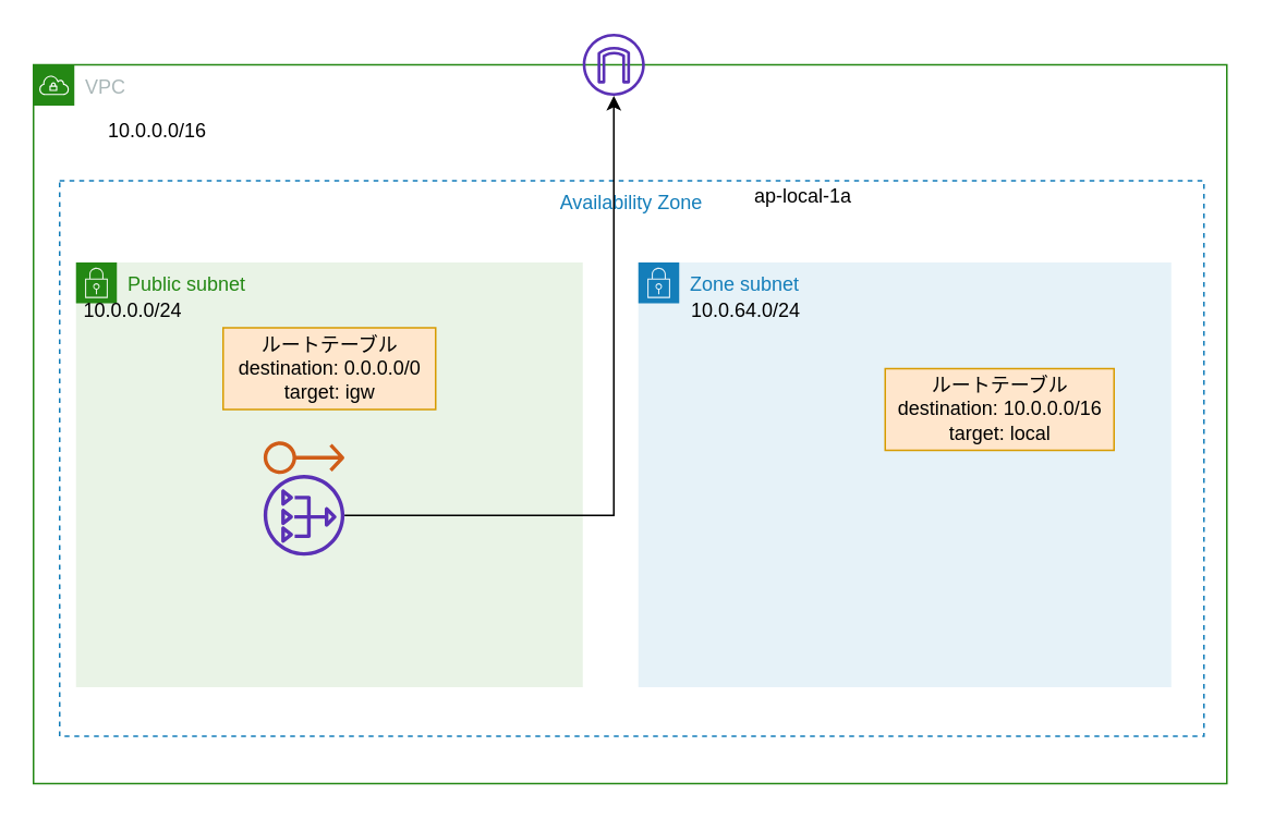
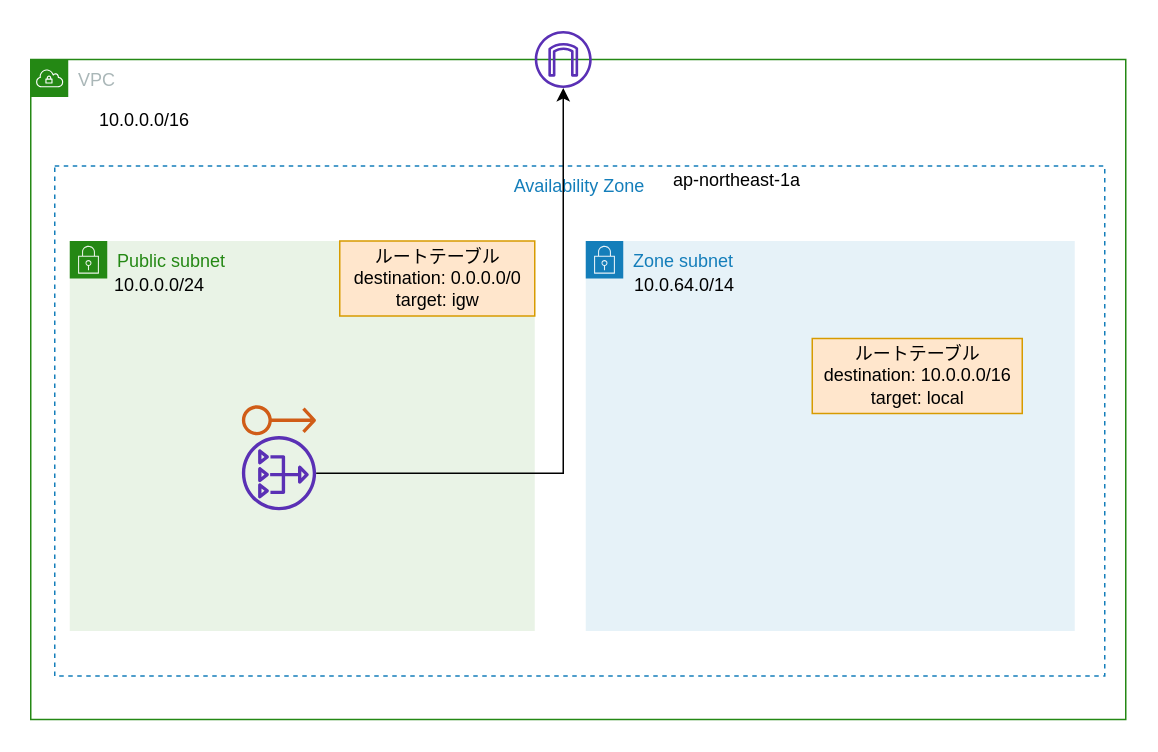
- <mxCell id="6" value="ap-local-1a" style="text;html=1;strokeColor=none;fillColor=none;align=center;verticalAlign=middle;whiteSpace=wrap;rounded=0;" vertex="1" parent="1"><mxGeometry x="436" y="110" width="110" height="20" as="geometry" /></mxCell>
+ <mxCell id="6" value="ap-northeast-1a" style="text;html=1;strokeColor=none;fillColor=none;align=center;verticalAlign=middle;whiteSpace=wrap;rounded=0;" vertex="1" parent="1"><mxGeometry x="436" y="110" width="110" height="20" as="geometry" /></mxCell>
- <mxCell id="8" value="10.0.0.0/24" style="text;html=1;strokeColor=none;fillColor=none;align=center;verticalAlign=middle;whiteSpace=wrap;rounded=0;" vertex="1" parent="1"><mxGeometry x="61" y="180" width="40" height="20" as="geometry" /></mxCell>
+ <mxCell id="8" value="10.0.0.0/24" style="text;html=1;strokeColor=none;fillColor=none;align=center;verticalAlign=middle;whiteSpace=wrap;rounded=0;" vertex="1" parent="1"><mxGeometry x="86" y="180" width="40" height="20" as="geometry" /></mxCell>
- <mxCell id="10" value="10.0.64.0/24" style="text;html=1;strokeColor=none;fillColor=none;align=center;verticalAlign=middle;whiteSpace=wrap;rounded=0;" vertex="1" parent="1"><mxGeometry x="436" y="180" width="40" height="20" as="geometry" /></mxCell>
+ <mxCell id="10" value="10.0.64.0/14" style="text;html=1;strokeColor=none;fillColor=none;align=center;verticalAlign=middle;whiteSpace=wrap;rounded=0;" vertex="1" parent="1"><mxGeometry x="436" y="180" width="40" height="20" as="geometry" /></mxCell>
- <mxCell id="13" value="ルートテーブル&lt;br&gt;destination: 0.0.0.0/0&lt;br&gt;target: igw" style="text;html=1;align=center;verticalAlign=middle;resizable=0;points=[];autosize=1;strokeColor=#d79b00;fillColor=#ffe6cc;" vertex="1" parent="1"><mxGeometry x="136" y="200" width="130" height="50" as="geometry" /></mxCell>
+ <mxCell id="13" value="ルートテーブル&lt;br&gt;destination: 0.0.0.0/0&lt;br&gt;target: igw" style="text;html=1;align=center;verticalAlign=middle;resizable=0;points=[];autosize=1;strokeColor=#d79b00;fillColor=#ffe6cc;" vertex="1" parent="1"><mxGeometry x="226" y="160" width="130" height="50" as="geometry" /></mxCell>
